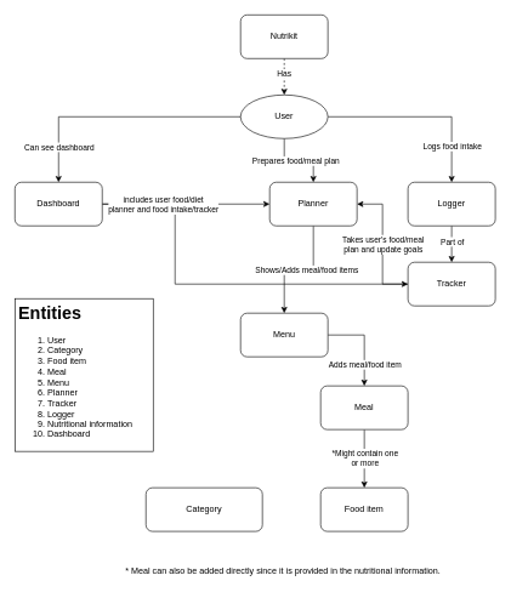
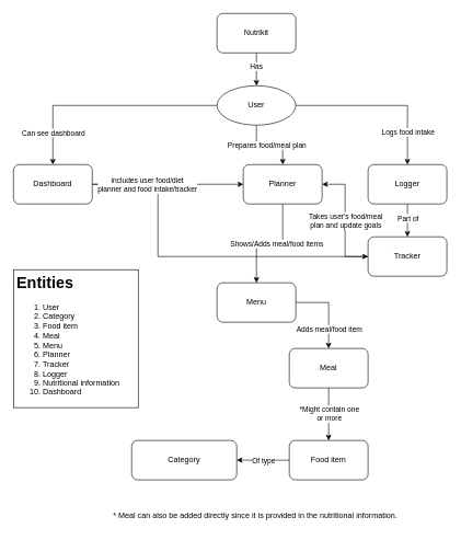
- <mxCell id="3" value="" style="edgeStyle=orthogonalEdgeStyle;rounded=0;orthogonalLoop=1;jettySize=auto;html=1;dashed=1;" edge="1" parent="1" source="5" target="12"><mxGeometry relative="1" as="geometry" /></mxCell>
+ <mxCell id="3" value="" style="edgeStyle=orthogonalEdgeStyle;rounded=0;orthogonalLoop=1;jettySize=auto;html=1;" edge="1" parent="1" source="5" target="12"><mxGeometry relative="1" as="geometry" /></mxCell>
+ <mxCell id="26" style="edgeStyle=orthogonalEdgeStyle;rounded=0;orthogonalLoop=1;jettySize=auto;html=1;entryX=1;entryY=0.5;entryDx=0;entryDy=0;" edge="1" parent="1" source="28" target="35"><mxGeometry relative="1" as="geometry" /></mxCell>
+ <mxCell id="27" value="Of type" style="edgeLabel;html=1;align=center;verticalAlign=middle;resizable=0;points=[];" vertex="1" connectable="0" parent="26"><mxGeometry x="0.011" y="1" relative="1" as="geometry"><mxPoint as="offset" /></mxGeometry></mxCell>
